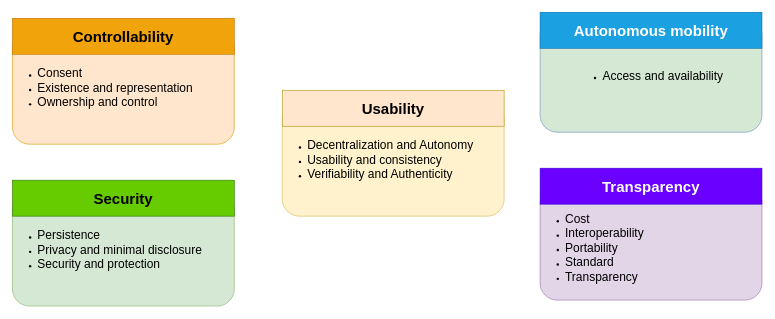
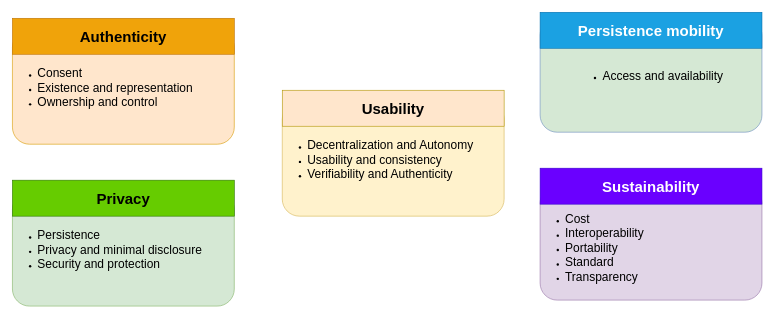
- <mxCell id="11" value="&lt;font style=&quot;font-size: 25px;&quot;&gt;&lt;b&gt;Autonomous mobility&lt;/b&gt;&lt;/font&gt;" style="rounded=0;whiteSpace=wrap;html=1;fillColor=#1ba1e2;fontColor=#ffffff;strokeColor=#006EAF;" parent="1" vertex="1"><mxGeometry x="900" y="20" width="370" height="60" as="geometry" /></mxCell>
+ <mxCell id="11" value="&lt;font style=&quot;font-size: 25px;&quot;&gt;&lt;b&gt;Persistence mobility&lt;/b&gt;&lt;/font&gt;" style="rounded=0;whiteSpace=wrap;html=1;fillColor=#1ba1e2;fontColor=#ffffff;strokeColor=#006EAF;" parent="1" vertex="1"><mxGeometry x="900" y="20" width="370" height="60" as="geometry" /></mxCell>
- <mxCell id="5" value="&lt;b&gt;&lt;font style=&quot;font-size: 25px;&quot;&gt;Controllability&lt;/font&gt;&lt;/b&gt;" style="rounded=0;whiteSpace=wrap;html=1;fillColor=#f0a30a;fontColor=#000000;strokeColor=#BD7000;" parent="1" vertex="1"><mxGeometry x="20" y="30" width="370" height="60" as="geometry" /></mxCell>
+ <mxCell id="5" value="&lt;b&gt;&lt;font style=&quot;font-size: 25px;&quot;&gt;Authenticity&lt;/font&gt;&lt;/b&gt;" style="rounded=0;whiteSpace=wrap;html=1;fillColor=#f0a30a;fontColor=#000000;strokeColor=#BD7000;" parent="1" vertex="1"><mxGeometry x="20" y="30" width="370" height="60" as="geometry" /></mxCell>
- <mxCell id="10" value="&lt;b&gt;&lt;font style=&quot;font-size: 25px;&quot;&gt;Transparency&lt;br&gt;&lt;/font&gt;&lt;/b&gt;" style="rounded=0;whiteSpace=wrap;html=1;fillColor=#6a00ff;fontColor=#ffffff;strokeColor=#3700CC;" parent="1" vertex="1"><mxGeometry x="900" y="280" width="370" height="60" as="geometry" /></mxCell>
+ <mxCell id="10" value="&lt;b&gt;&lt;font style=&quot;font-size: 25px;&quot;&gt;Sustainability&lt;br&gt;&lt;/font&gt;&lt;/b&gt;" style="rounded=0;whiteSpace=wrap;html=1;fillColor=#6a00ff;fontColor=#ffffff;strokeColor=#3700CC;" parent="1" vertex="1"><mxGeometry x="900" y="280" width="370" height="60" as="geometry" /></mxCell>
- <mxCell id="7" value="&lt;span style=&quot;color: rgb(0, 0, 0);&quot;&gt;&lt;b&gt;&lt;font style=&quot;font-size: 25px;&quot;&gt;Security&lt;font&gt;&lt;br&gt;&lt;/font&gt;&lt;/font&gt;&lt;/b&gt;&lt;/span&gt;" style="rounded=0;whiteSpace=wrap;html=1;fillColor=#66CC00;strokeColor=#2D7600;fontColor=#ffffff;" parent="1" vertex="1"><mxGeometry x="20" y="300" width="370" height="60" as="geometry" /></mxCell>
+ <mxCell id="7" value="&lt;span style=&quot;color: rgb(0, 0, 0);&quot;&gt;&lt;b&gt;&lt;font style=&quot;font-size: 25px;&quot;&gt;Privacy&lt;font&gt;&lt;br&gt;&lt;/font&gt;&lt;/font&gt;&lt;/b&gt;&lt;/span&gt;" style="rounded=0;whiteSpace=wrap;html=1;fillColor=#66CC00;strokeColor=#2D7600;fontColor=#ffffff;" parent="1" vertex="1"><mxGeometry x="20" y="300" width="370" height="60" as="geometry" /></mxCell>
